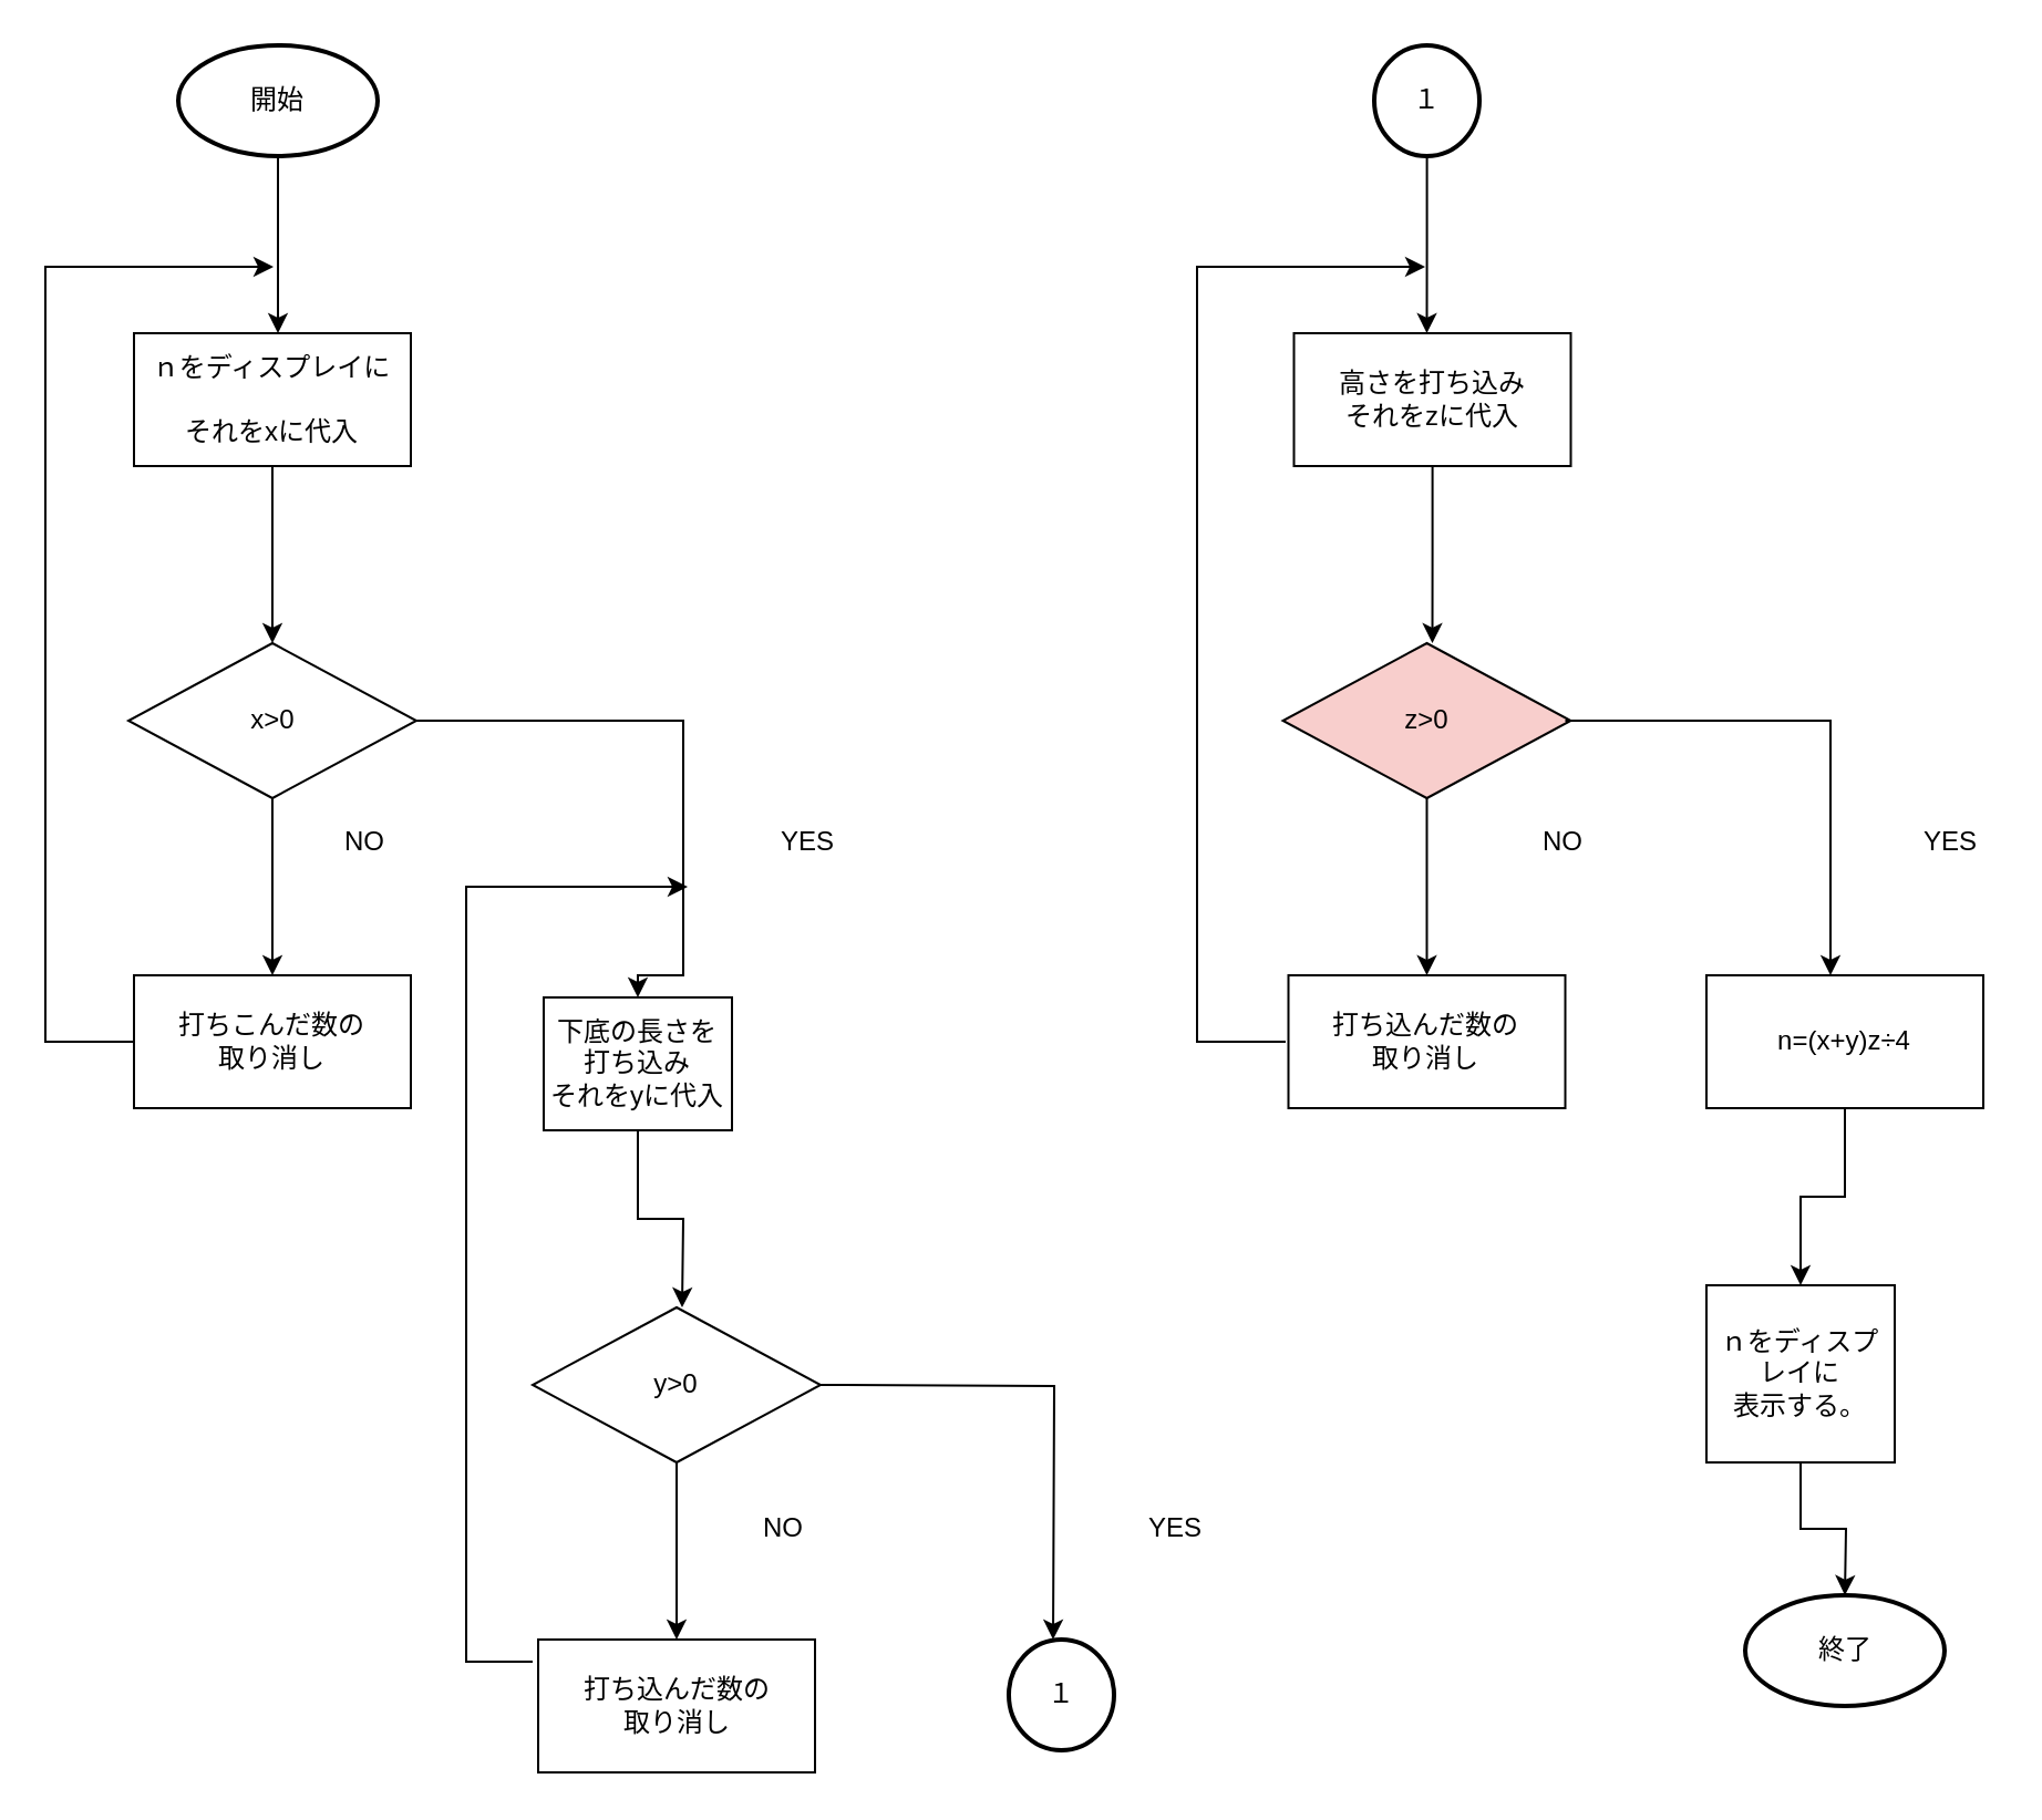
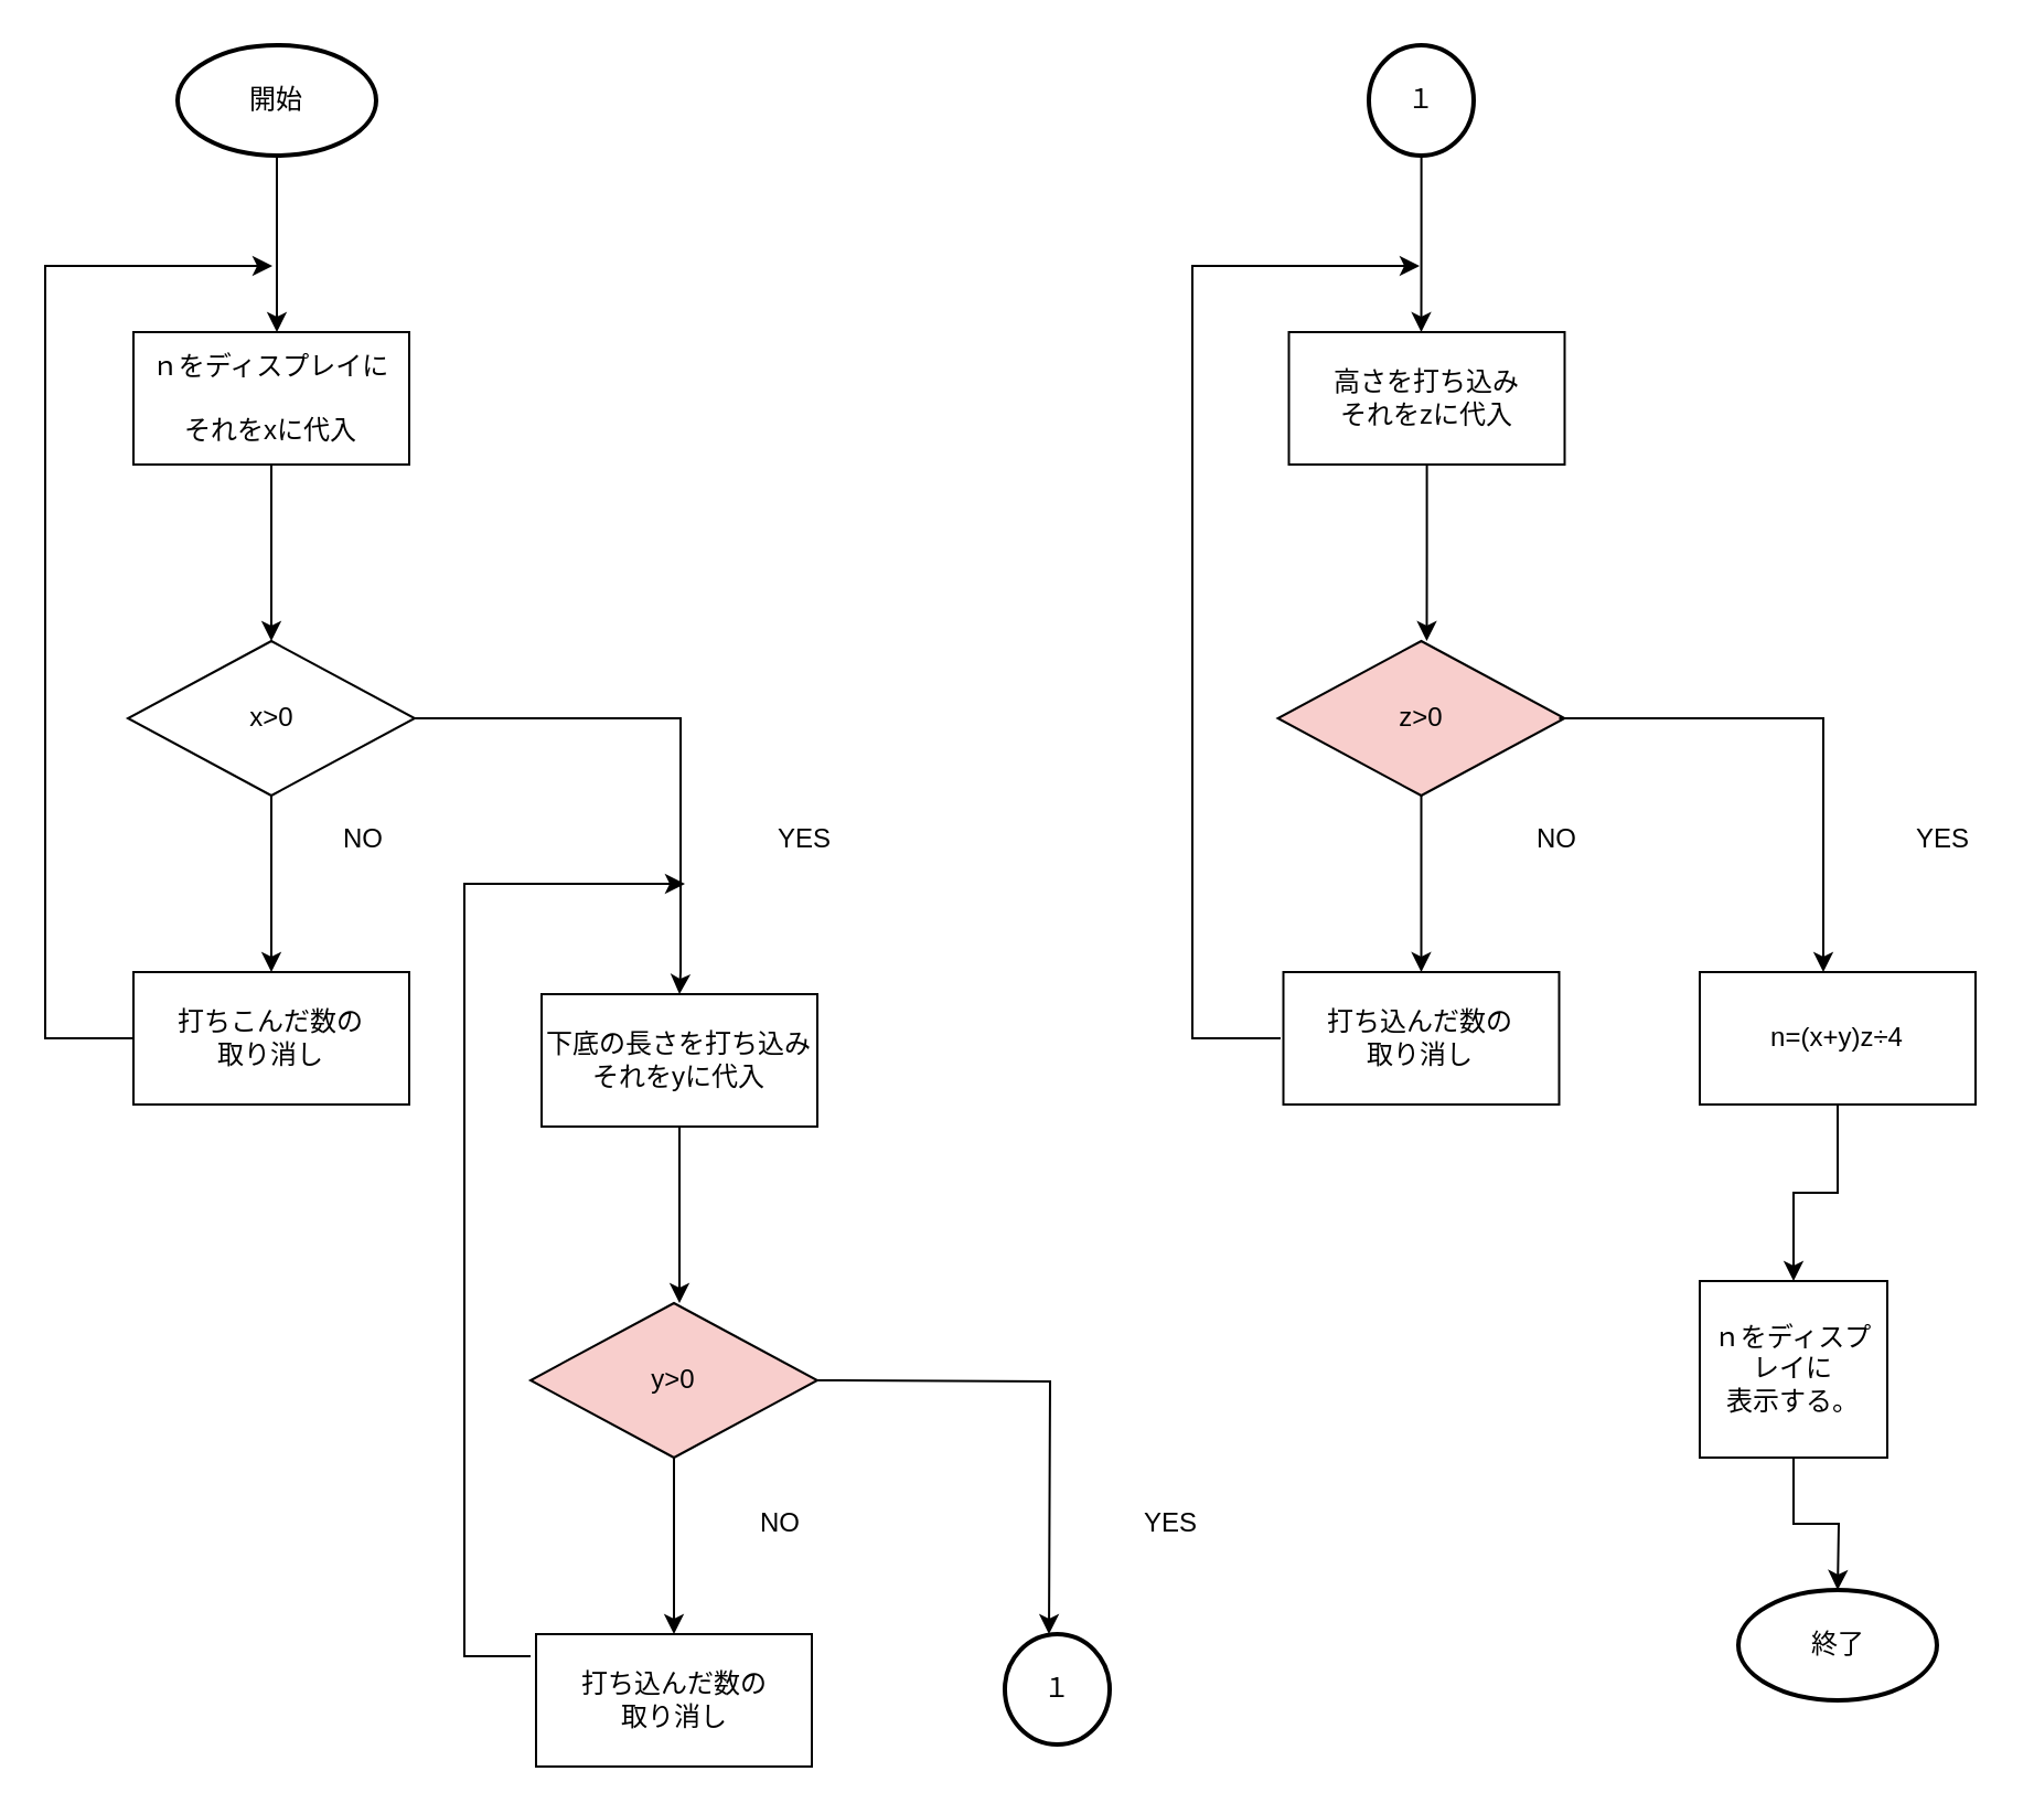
- <mxCell id="12" value="下底の長さを打ち込み&lt;br&gt;それをyに代入" parent="1" style="rounded=0;whiteSpace=wrap;html=1;" vertex="1"><mxGeometry x="245" y="450" as="geometry" width="85" height="60" /></mxCell>
+ <mxCell id="12" value="下底の長さを打ち込み&lt;br&gt;それをyに代入" parent="1" style="rounded=0;whiteSpace=wrap;html=1;" vertex="1"><mxGeometry as="geometry" x="245" y="450" width="125" height="60" /></mxCell>
- <mxCell id="14" value="y&amp;gt;0" parent="1" style="rhombus;whiteSpace=wrap;html=1;" vertex="1"><mxGeometry as="geometry" x="240" y="590" width="130" height="70" /></mxCell>
+ <mxCell id="14" value="y&amp;gt;0" parent="1" style="rhombus;whiteSpace=wrap;html=1;fillColor=#f8cecc;" vertex="1"><mxGeometry as="geometry" x="240" y="590" width="130" height="70" /></mxCell>
